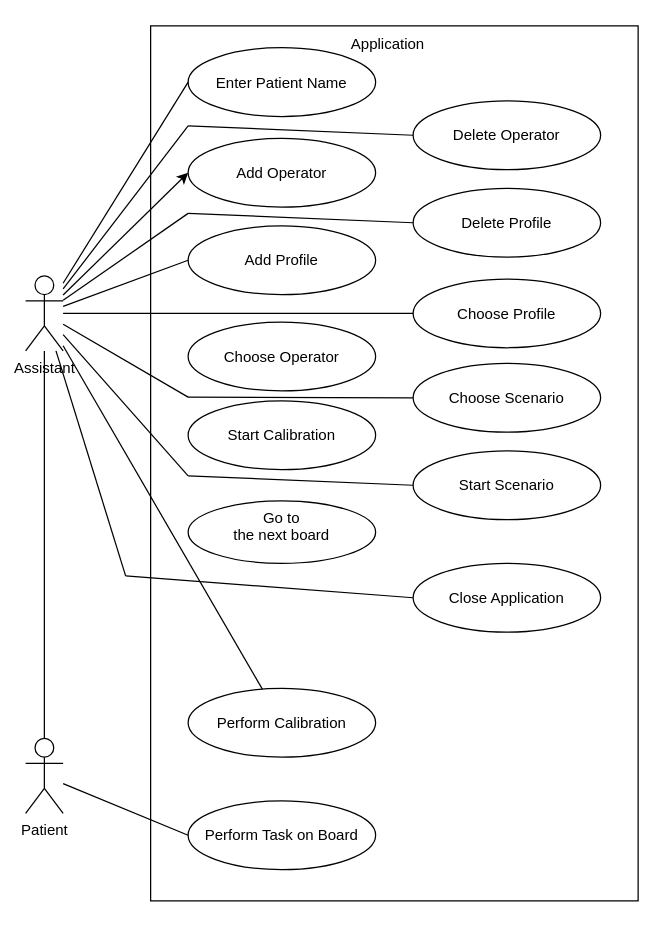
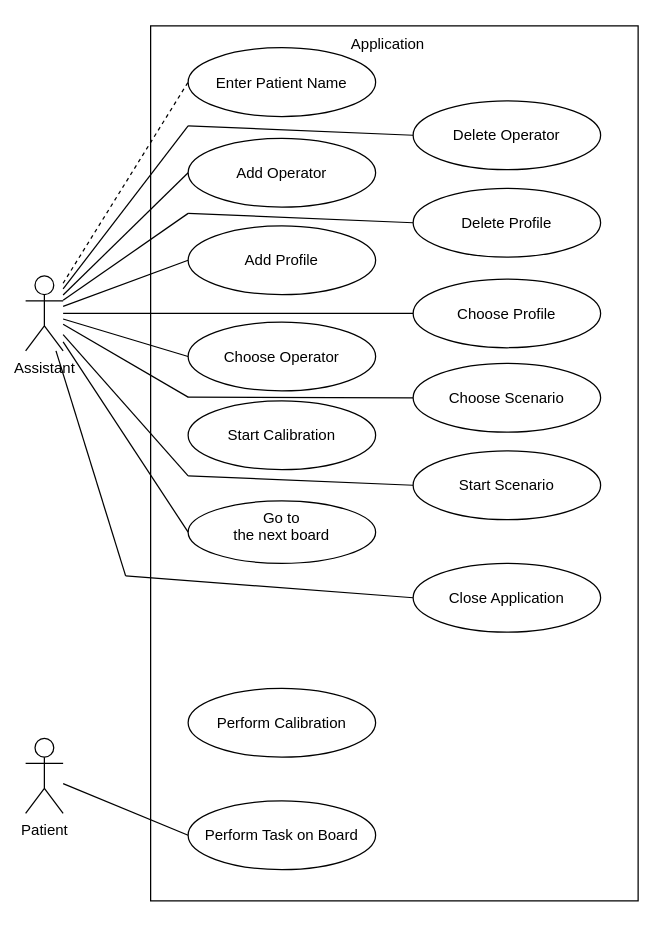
- <mxCell id="22" value="" style="endArrow=classic;html=1;rounded=0;entryX=0;entryY=0.5;entryDx=0;entryDy=0;" edge="1" parent="1" source="4" target="10"><mxGeometry width="50" height="50" relative="1" as="geometry"><mxPoint x="90" y="180" as="sourcePoint" /><mxPoint x="140" y="130" as="targetPoint" /></mxGeometry></mxCell>
+ <mxCell id="22" value="" style="endArrow=none;html=1;rounded=0;entryX=0;entryY=0.5;entryDx=0;entryDy=0;" edge="1" parent="1" source="4" target="10"><mxGeometry width="50" height="50" relative="1" as="geometry"><mxPoint x="90" y="180" as="sourcePoint" /><mxPoint x="140" y="130" as="targetPoint" /></mxGeometry></mxCell>
- <mxCell id="21" value="" style="endArrow=none;html=1;rounded=0;entryX=0;entryY=0.5;entryDx=0;entryDy=0;" edge="1" parent="1" source="4" target="6"><mxGeometry width="50" height="50" relative="1" as="geometry"><mxPoint x="80" y="110" as="sourcePoint" /><mxPoint x="130" y="60" as="targetPoint" /></mxGeometry></mxCell>
+ <mxCell id="21" value="" style="endArrow=none;html=1;rounded=0;entryX=0;entryY=0.5;entryDx=0;entryDy=0;dashed=1;" edge="1" parent="1" source="4" target="6"><mxGeometry width="50" height="50" relative="1" as="geometry"><mxPoint x="80" y="110" as="sourcePoint" /><mxPoint x="130" y="60" as="targetPoint" /></mxGeometry></mxCell>
- <mxCell id="24" value="" style="endArrow=none;html=1;rounded=0;" edge="1" parent="1" source="4" target="18"><mxGeometry width="50" height="50" relative="1" as="geometry"><mxPoint x="80" y="330" as="sourcePoint" /><mxPoint x="130" y="280" as="targetPoint" /></mxGeometry></mxCell>
+ <mxCell id="24" value="" style="endArrow=none;html=1;rounded=0;entryX=0;entryY=0.5;entryDx=0;entryDy=0;" edge="1" parent="1" source="4" target="13"><mxGeometry width="50" height="50" relative="1" as="geometry"><mxPoint x="80" y="330" as="sourcePoint" /><mxPoint x="130" y="280" as="targetPoint" /></mxGeometry></mxCell>
- <mxCell id="25" value="" style="endArrow=none;html=1;rounded=0;" edge="1" parent="1" source="4" target="5"><mxGeometry width="50" height="50" relative="1" as="geometry"><mxPoint x="80" y="470" as="sourcePoint" /><mxPoint x="130" y="420" as="targetPoint" /></mxGeometry></mxCell>
+ <mxCell id="25" value="" style="endArrow=none;html=1;rounded=0;entryX=0;entryY=0.5;entryDx=0;entryDy=0;" edge="1" parent="1" source="4" target="15"><mxGeometry width="50" height="50" relative="1" as="geometry"><mxPoint x="80" y="470" as="sourcePoint" /><mxPoint x="130" y="420" as="targetPoint" /></mxGeometry></mxCell>
